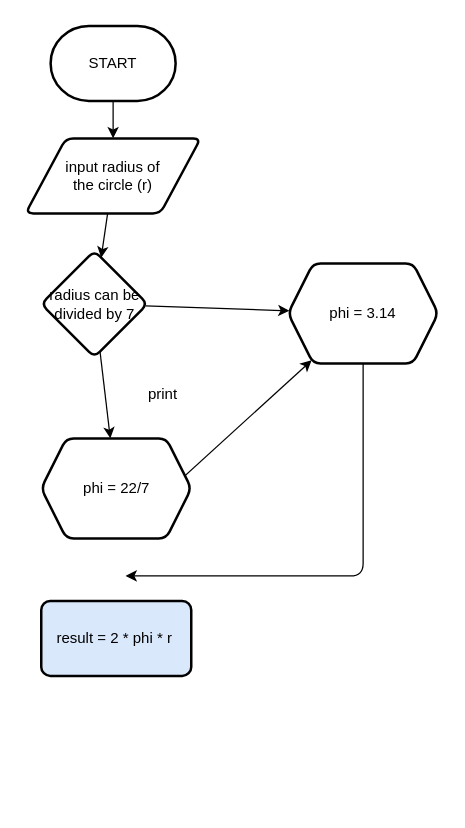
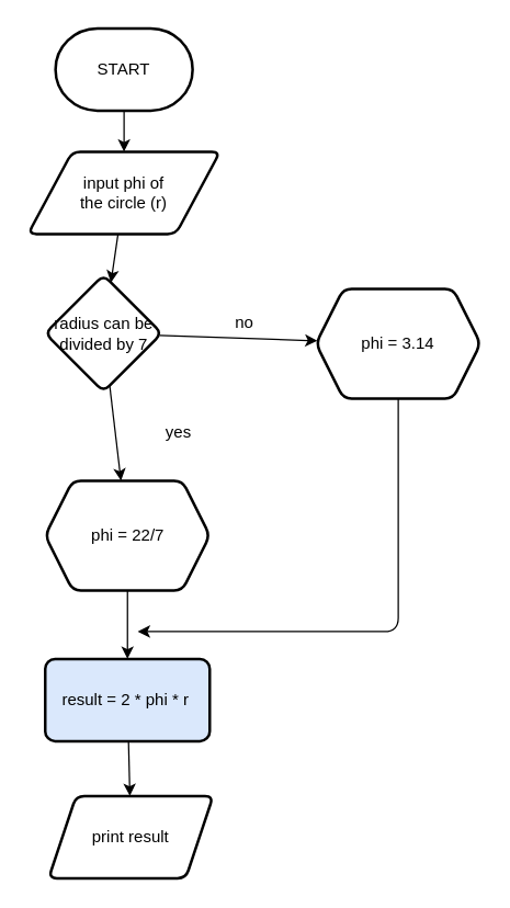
- <mxCell id="5" value="input&amp;nbsp;radius of &lt;br&gt;the circle (r)" style="shape=parallelogram;html=1;strokeWidth=2;perimeter=parallelogramPerimeter;whiteSpace=wrap;rounded=1;arcSize=12;size=0.23;" vertex="1" parent="1"><mxGeometry x="20" y="110" width="140" height="60" as="geometry" /></mxCell>
+ <mxCell id="5" value="input&amp;nbsp;phi of &lt;br&gt;the circle (r)" style="shape=parallelogram;html=1;strokeWidth=2;perimeter=parallelogramPerimeter;whiteSpace=wrap;rounded=1;arcSize=12;size=0.23;" vertex="1" parent="1"><mxGeometry x="20" y="110" width="140" height="60" as="geometry" /></mxCell>
+ <mxCell id="13" value="no" style="text;html=1;strokeColor=none;fillColor=none;align=center;verticalAlign=middle;whiteSpace=wrap;rounded=0;" vertex="1" parent="1"><mxGeometry x="148" y="220" width="60" height="30" as="geometry" /></mxCell>
- <mxCell id="14" value="print" style="text;html=1;strokeColor=none;fillColor=none;align=center;verticalAlign=middle;whiteSpace=wrap;rounded=0;" vertex="1" parent="1"><mxGeometry x="100" y="300" width="60" height="30" as="geometry" /></mxCell>
+ <mxCell id="14" value="yes" style="text;html=1;strokeColor=none;fillColor=none;align=center;verticalAlign=middle;whiteSpace=wrap;rounded=0;" vertex="1" parent="1"><mxGeometry x="100" y="300" width="60" height="30" as="geometry" /></mxCell>
- <mxCell id="11" style="edgeStyle=none;html=1;exitX=0.5;exitY=1;exitDx=0;exitDy=0;" edge="1" parent="1" source="12" target="10"><mxGeometry relative="1" as="geometry" /></mxCell>
+ <mxCell id="11" style="edgeStyle=none;html=1;exitX=0.5;exitY=1;exitDx=0;exitDy=0;entryX=0.5;entryY=0;entryDx=0;entryDy=0;" edge="1" parent="1" source="12" target="16"><mxGeometry relative="1" as="geometry" /></mxCell>
+ <mxCell id="15" value="" style="edgeStyle=none;html=1;" edge="1" parent="1" source="16" target="17"><mxGeometry relative="1" as="geometry" /></mxCell>
+ <mxCell id="17" value="print result" style="shape=parallelogram;perimeter=parallelogramPerimeter;whiteSpace=wrap;html=1;fixedSize=1;rounded=1;strokeWidth=2;arcSize=12;" vertex="1" parent="1"><mxGeometry x="35" y="580" width="120" height="60" as="geometry" /></mxCell>
